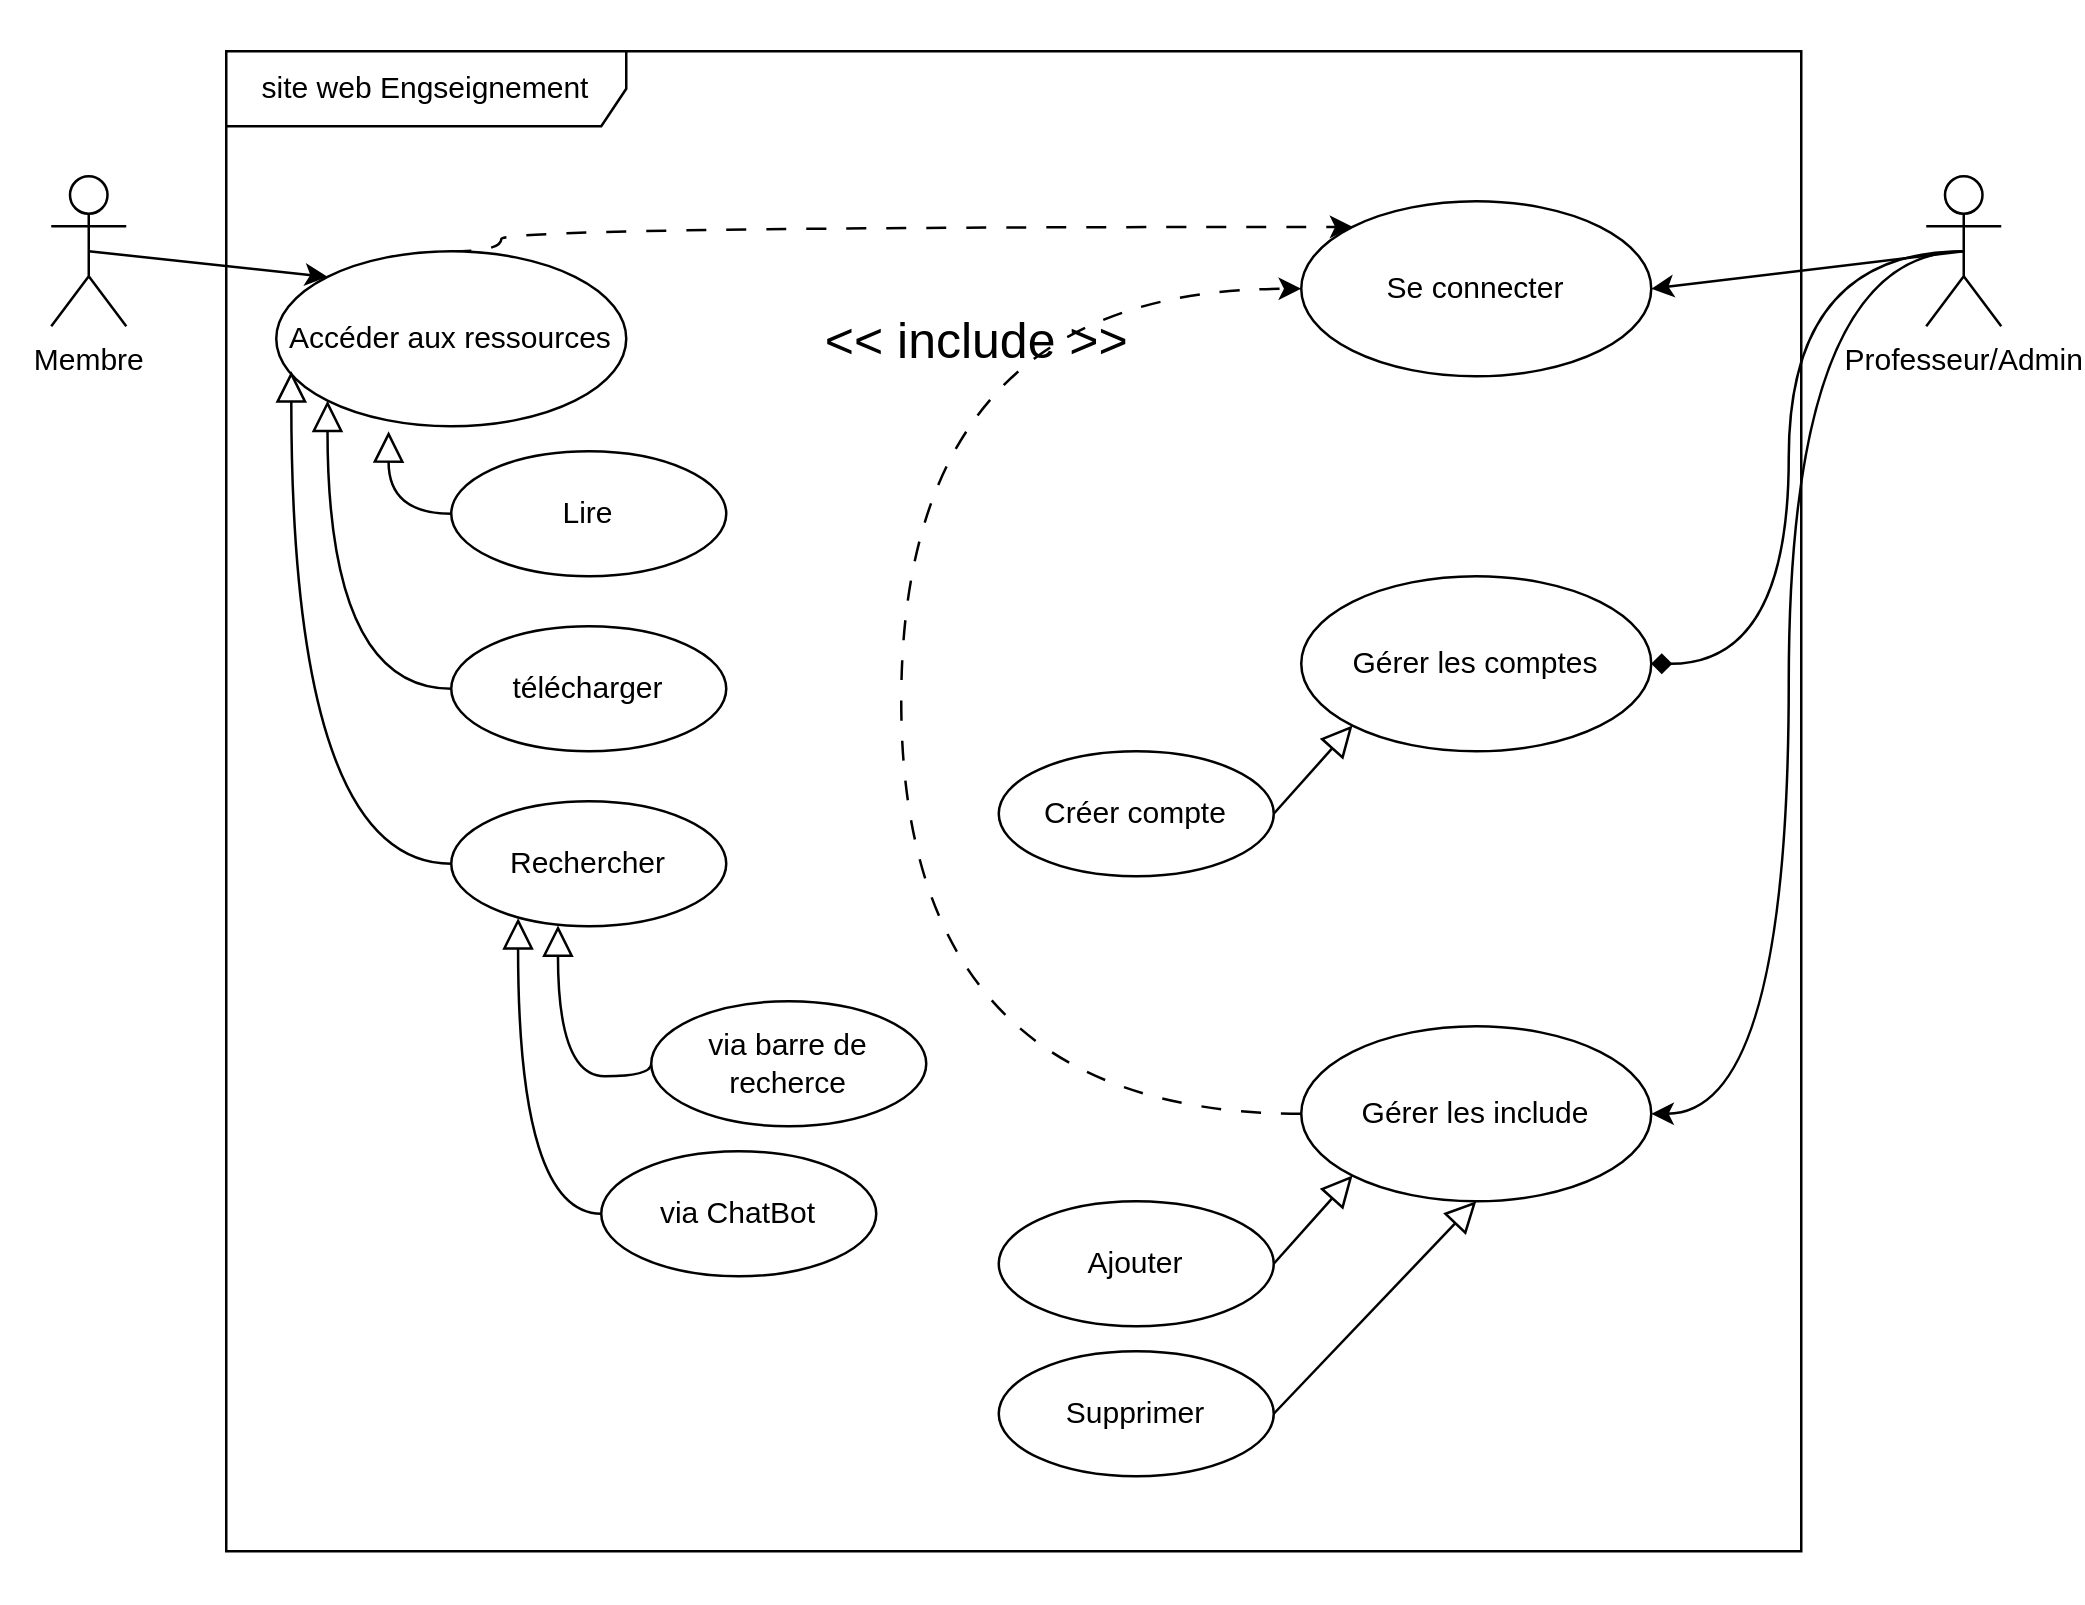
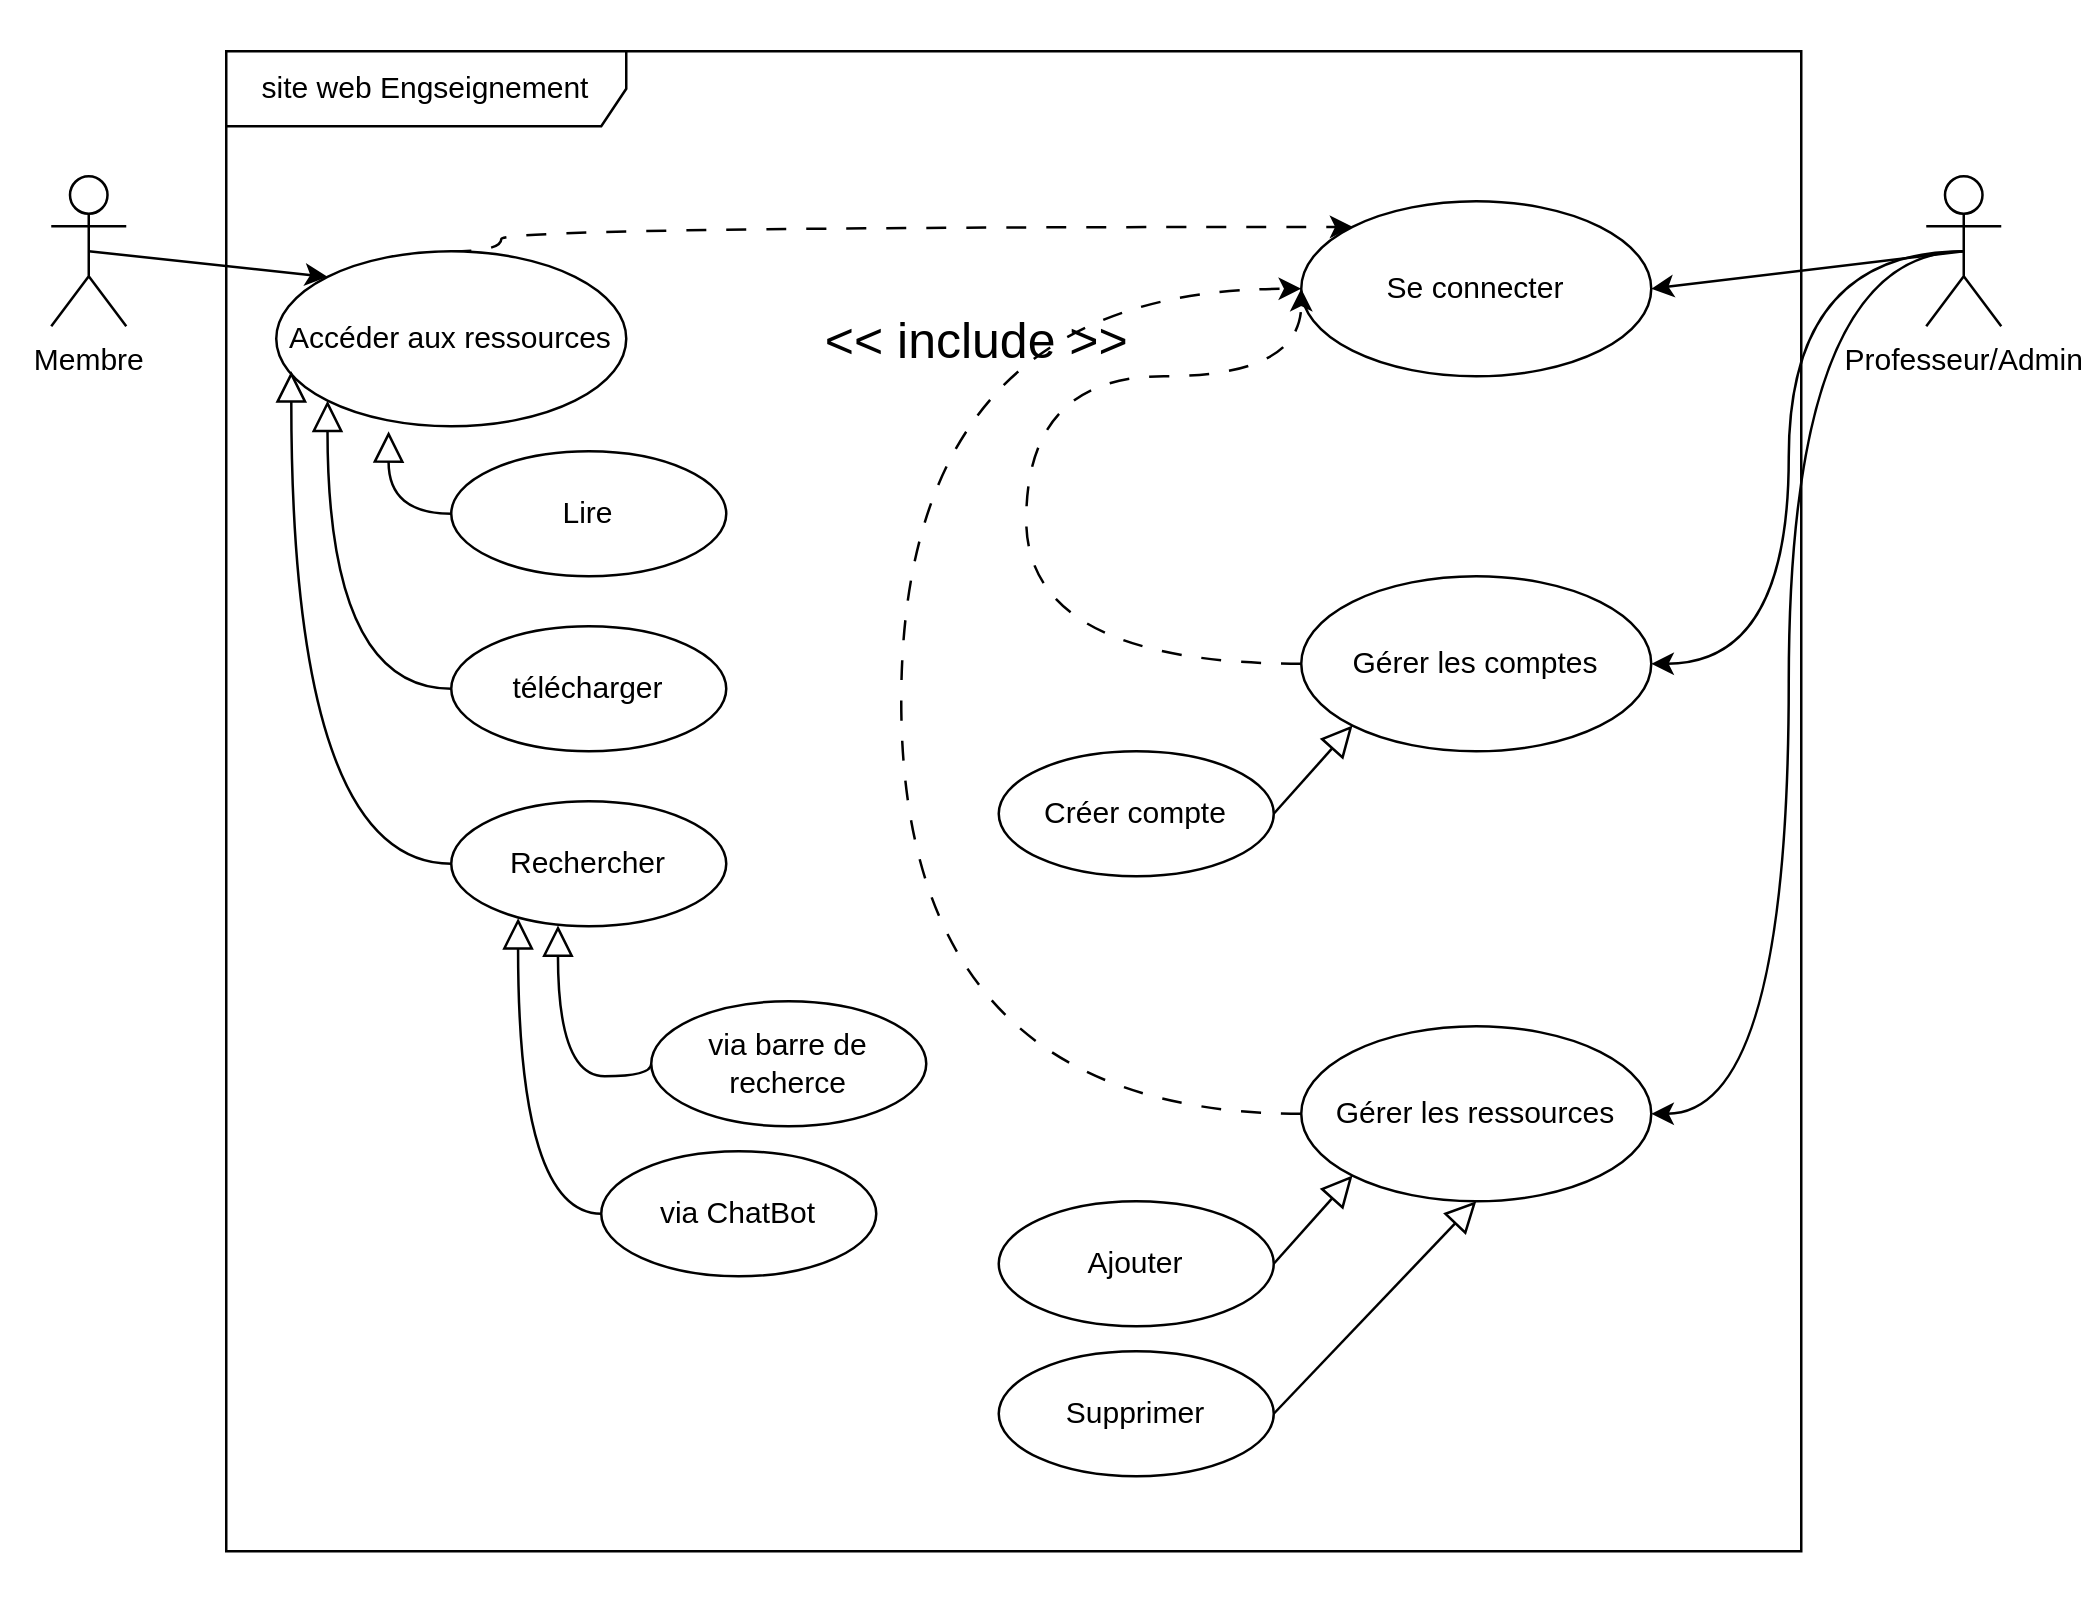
+ <mxCell id="10" style="edgeStyle=orthogonalEdgeStyle;rounded=0;orthogonalLoop=1;jettySize=auto;html=1;exitX=0;exitY=0.5;exitDx=0;exitDy=0;entryX=0;entryY=0.5;entryDx=0;entryDy=0;curved=1;dashed=1;dashPattern=8 8;" edge="1" parent="1" source="11" target="9"><mxGeometry relative="1" as="geometry"><Array as="points"><mxPoint x="410" y="265" /><mxPoint x="410" y="150" /><mxPoint x="520" y="150" /></Array></mxGeometry></mxCell>
- <mxCell id="6" style="rounded=0;orthogonalLoop=1;jettySize=auto;html=1;exitX=0.5;exitY=0.5;exitDx=0;exitDy=0;exitPerimeter=0;entryX=1;entryY=0.5;entryDx=0;entryDy=0;edgeStyle=orthogonalEdgeStyle;curved=1;endArrow=diamond;" edge="1" parent="1" source="8" target="11"><mxGeometry relative="1" as="geometry" /></mxCell>
+ <mxCell id="6" style="rounded=0;orthogonalLoop=1;jettySize=auto;html=1;exitX=0.5;exitY=0.5;exitDx=0;exitDy=0;exitPerimeter=0;entryX=1;entryY=0.5;entryDx=0;entryDy=0;edgeStyle=orthogonalEdgeStyle;curved=1;" edge="1" parent="1" source="8" target="11"><mxGeometry relative="1" as="geometry" /></mxCell>
- <mxCell id="15" value="Gérer les include" style="ellipse;whiteSpace=wrap;html=1;" vertex="1" parent="1"><mxGeometry x="520" y="410" width="140" height="70" as="geometry" /></mxCell>
+ <mxCell id="15" value="Gérer les ressources" style="ellipse;whiteSpace=wrap;html=1;" vertex="1" parent="1"><mxGeometry x="520" y="410" width="140" height="70" as="geometry" /></mxCell>
